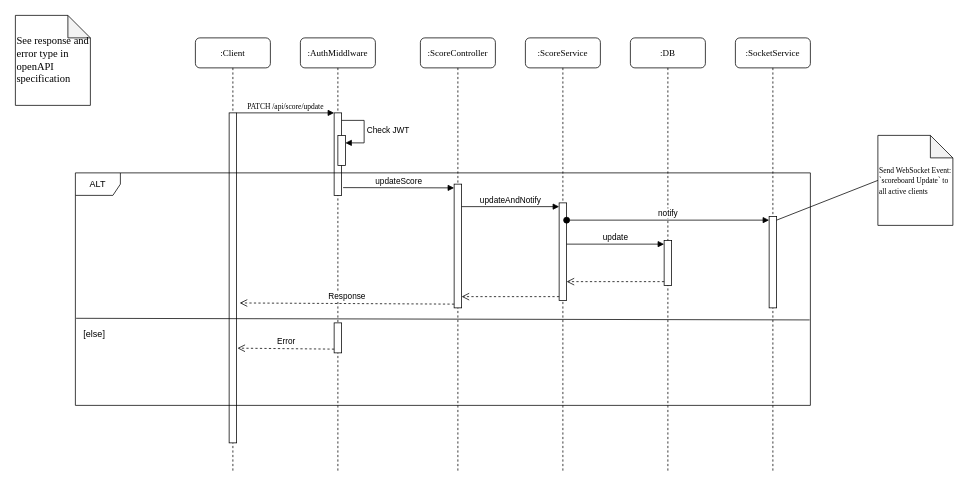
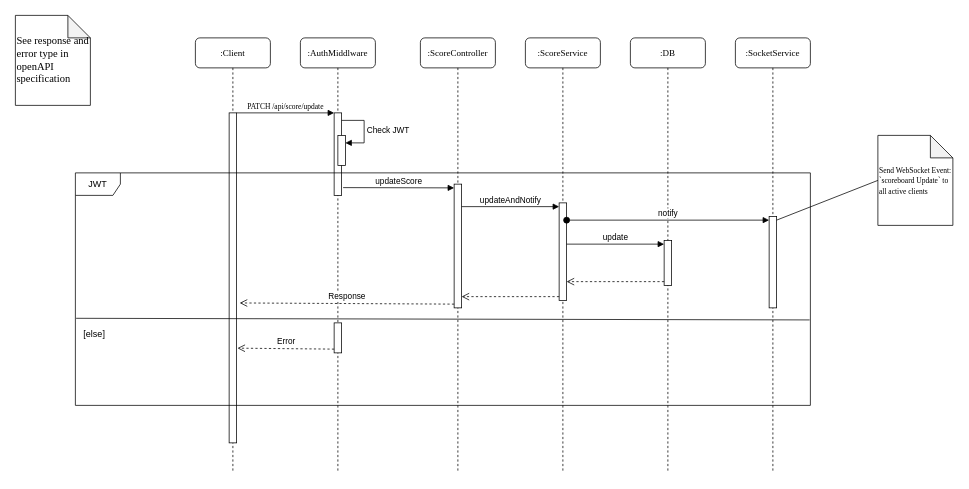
- <mxCell id="14" value="ALT" style="shape=umlFrame;whiteSpace=wrap;html=1;pointerEvents=0;" vertex="1" parent="1"><mxGeometry x="100" y="230" width="980" height="310" as="geometry" /></mxCell>
+ <mxCell id="14" value="JWT" style="shape=umlFrame;whiteSpace=wrap;html=1;pointerEvents=0;" vertex="1" parent="1"><mxGeometry x="100" y="230" width="980" height="310" as="geometry" /></mxCell>
